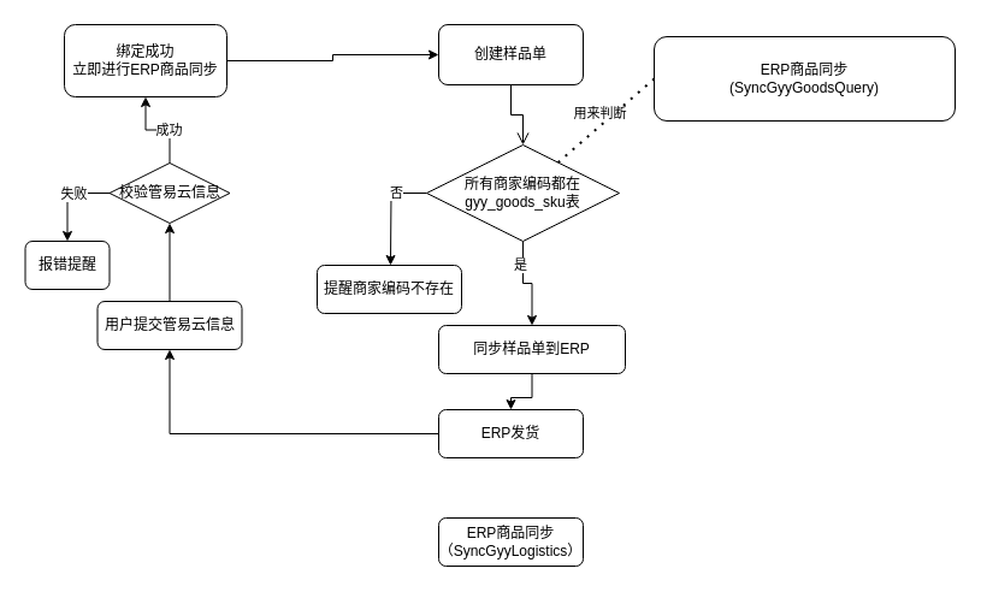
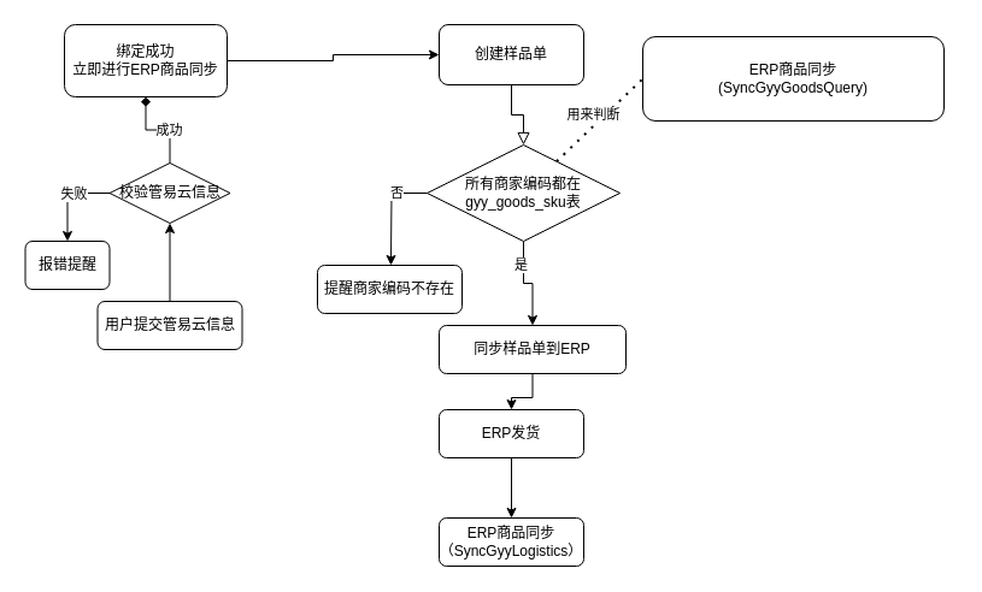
- <mxCell id="6" value="ERP商品同步&lt;br&gt;(SyncGyyGoodsQuery)" style="rounded=1;whiteSpace=wrap;html=1;fontSize=12;glass=0;strokeWidth=1;shadow=0;" parent="1" vertex="1"><mxGeometry x="543" y="30" width="250" height="70" as="geometry" /></mxCell>
+ <mxCell id="6" value="ERP商品同步&lt;br&gt;(SyncGyyGoodsQuery)" style="rounded=1;whiteSpace=wrap;html=1;fontSize=12;glass=0;strokeWidth=1;shadow=0;" parent="1" vertex="1"><mxGeometry x="533" y="30" width="250" height="70" as="geometry" /></mxCell>
- <mxCell id="19" style="edgeStyle=orthogonalEdgeStyle;rounded=0;orthogonalLoop=1;jettySize=auto;html=1;entryX=0.5;entryY=1;entryDx=0;entryDy=0;exitX=0.5;exitY=0;exitDx=0;exitDy=0;" parent="1" source="26" target="22" edge="1"><mxGeometry relative="1" as="geometry"><mxPoint x="141" y="130" as="sourcePoint" /></mxGeometry></mxCell>
+ <mxCell id="19" style="edgeStyle=orthogonalEdgeStyle;rounded=0;orthogonalLoop=1;jettySize=auto;html=1;entryX=0.5;entryY=1;entryDx=0;entryDy=0;exitX=0.5;exitY=0;exitDx=0;exitDy=0;endArrow=diamond;" parent="1" source="26" target="22" edge="1"><mxGeometry relative="1" as="geometry"><mxPoint x="141" y="130" as="sourcePoint" /></mxGeometry></mxCell>
- <mxCell id="2" value="" style="rounded=0;html=1;jettySize=auto;orthogonalLoop=1;fontSize=11;endArrow=open;endFill=0;endSize=8;strokeWidth=1;shadow=0;labelBackgroundColor=none;edgeStyle=orthogonalEdgeStyle;entryX=0.5;entryY=0;entryDx=0;entryDy=0;" parent="1" source="3" target="13" edge="1"><mxGeometry relative="1" as="geometry"><mxPoint x="464" y="120" as="targetPoint" /></mxGeometry></mxCell>
+ <mxCell id="2" value="" style="rounded=0;html=1;jettySize=auto;orthogonalLoop=1;fontSize=11;endArrow=block;endFill=0;endSize=8;strokeWidth=1;shadow=0;labelBackgroundColor=none;edgeStyle=orthogonalEdgeStyle;entryX=0.5;entryY=0;entryDx=0;entryDy=0;" parent="1" source="3" target="13" edge="1"><mxGeometry relative="1" as="geometry"><mxPoint x="464" y="120" as="targetPoint" /></mxGeometry></mxCell>
- <mxCell id="4" style="edgeStyle=orthogonalEdgeStyle;rounded=0;orthogonalLoop=1;jettySize=auto;html=1;" parent="1" source="5" target="18" edge="1"><mxGeometry relative="1" as="geometry" /></mxCell>
+ <mxCell id="4" style="edgeStyle=orthogonalEdgeStyle;rounded=0;orthogonalLoop=1;jettySize=auto;html=1;entryX=0.5;entryY=0;entryDx=0;entryDy=0;" parent="1" source="5" target="17" edge="1"><mxGeometry relative="1" as="geometry" /></mxCell>
